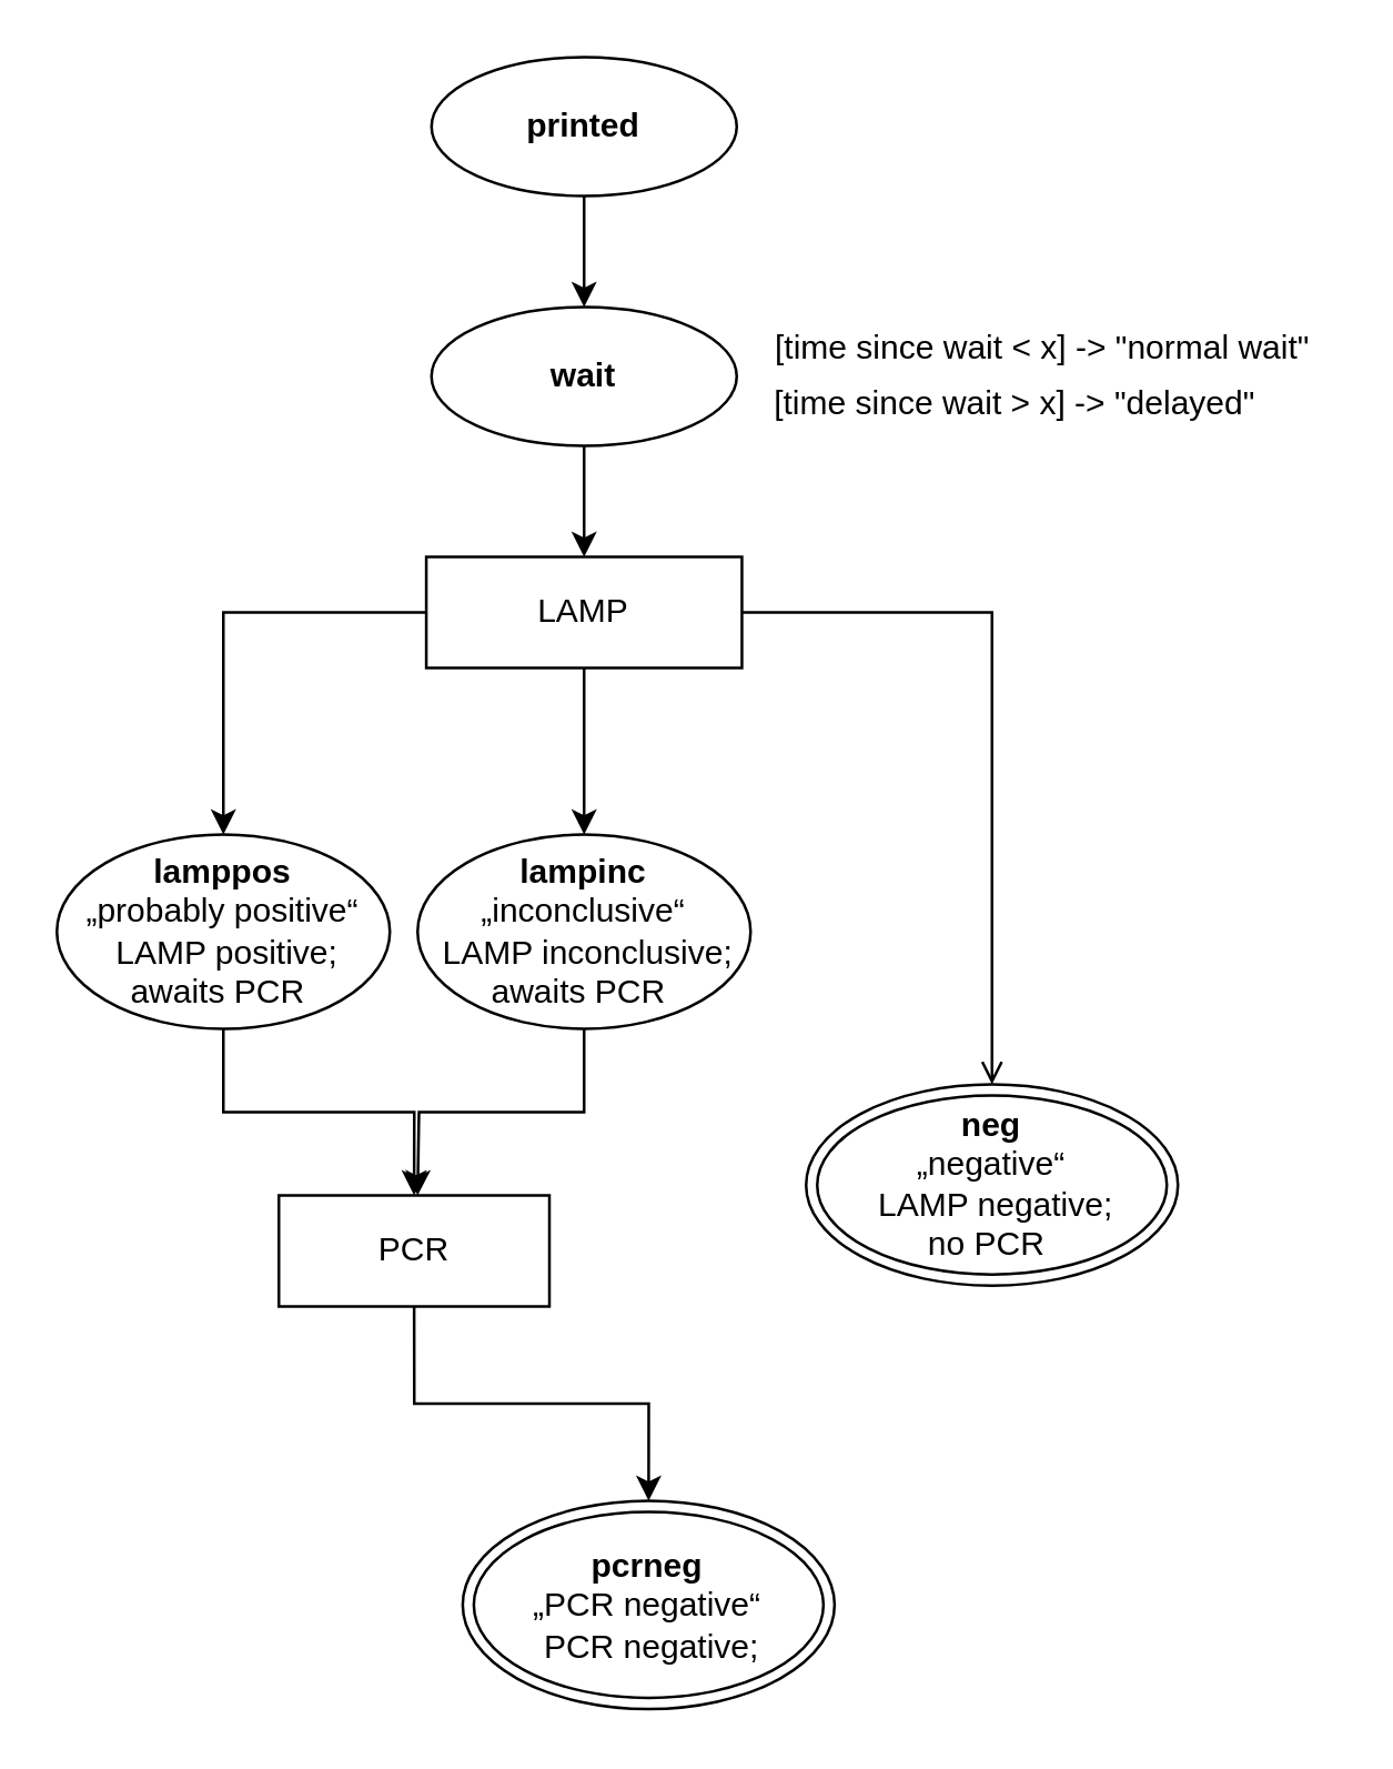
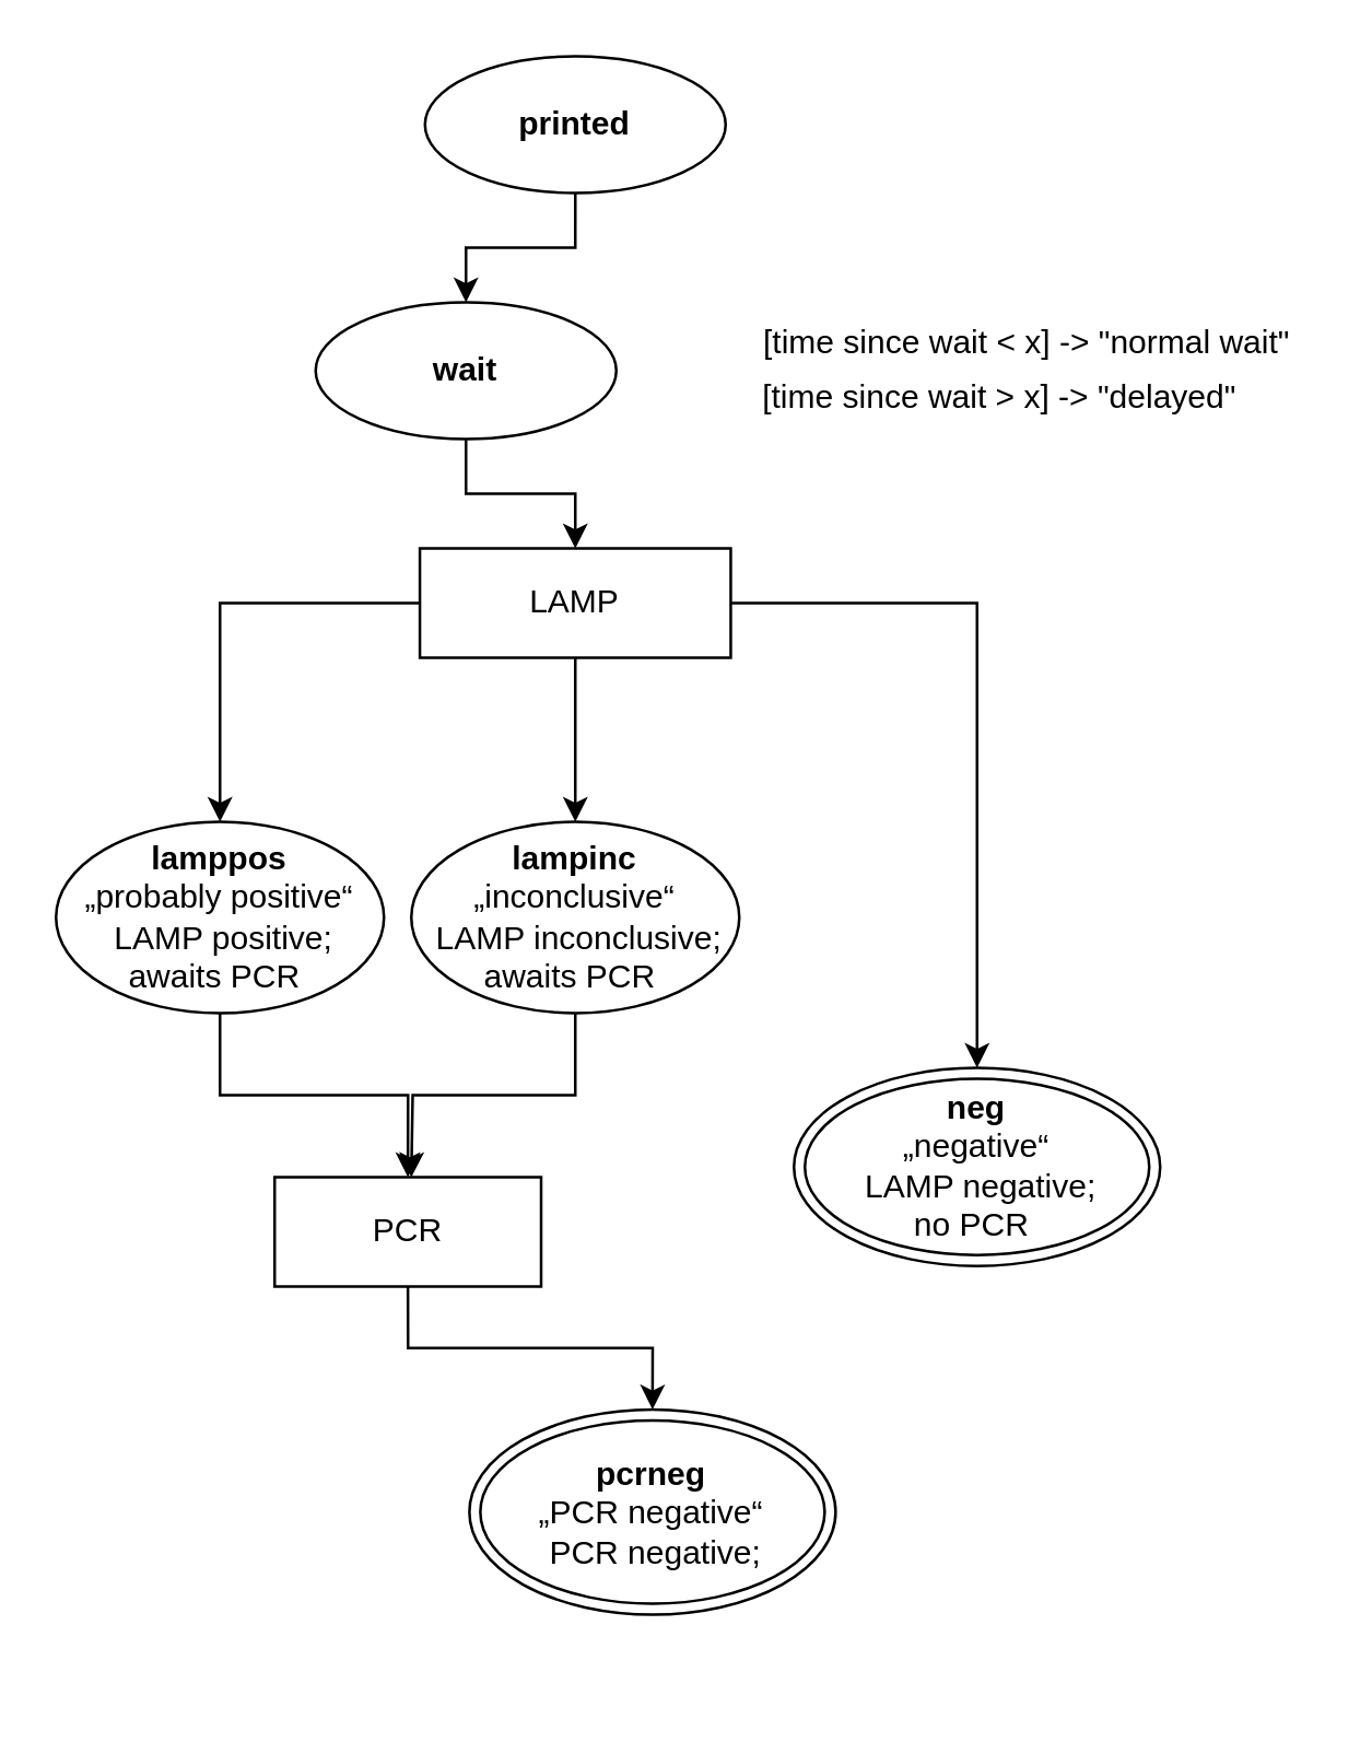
- <mxCell id="5" value="&lt;b&gt;wait&lt;/b&gt;" style="ellipse;whiteSpace=wrap;html=1;" vertex="1" parent="1"><mxGeometry x="155" y="110" width="110" height="50" as="geometry" /></mxCell>
+ <mxCell id="5" value="&lt;b&gt;wait&lt;/b&gt;" style="ellipse;whiteSpace=wrap;html=1;" vertex="1" parent="1"><mxGeometry x="115" y="110" width="110" height="50" as="geometry" /></mxCell>
- <mxCell id="10" style="edgeStyle=orthogonalEdgeStyle;rounded=0;orthogonalLoop=1;jettySize=auto;html=1;endArrow=open;" edge="1" parent="1" source="11" target="16"><mxGeometry relative="1" as="geometry" /></mxCell>
+ <mxCell id="10" style="edgeStyle=orthogonalEdgeStyle;rounded=0;orthogonalLoop=1;jettySize=auto;html=1;" edge="1" parent="1" source="11" target="16"><mxGeometry relative="1" as="geometry" /></mxCell>
- <mxCell id="19" value="&lt;b&gt;pcrneg&lt;br&gt;&lt;/b&gt;&lt;span&gt;„PCR negative“&lt;/span&gt;&lt;br&gt;&lt;span&gt;&amp;nbsp;PCR negative;&lt;/span&gt;" style="ellipse;shape=doubleEllipse;whiteSpace=wrap;html=1;" vertex="1" parent="1"><mxGeometry x="166.25" y="540" width="134" height="75" as="geometry" /></mxCell>
+ <mxCell id="19" value="&lt;b&gt;pcrneg&lt;br&gt;&lt;/b&gt;&lt;span&gt;„PCR negative“&lt;/span&gt;&lt;br&gt;&lt;span&gt;&amp;nbsp;PCR negative;&lt;/span&gt;" style="ellipse;shape=doubleEllipse;whiteSpace=wrap;html=1;" vertex="1" parent="1"><mxGeometry x="171.25" y="515" width="134" height="75" as="geometry" /></mxCell>
